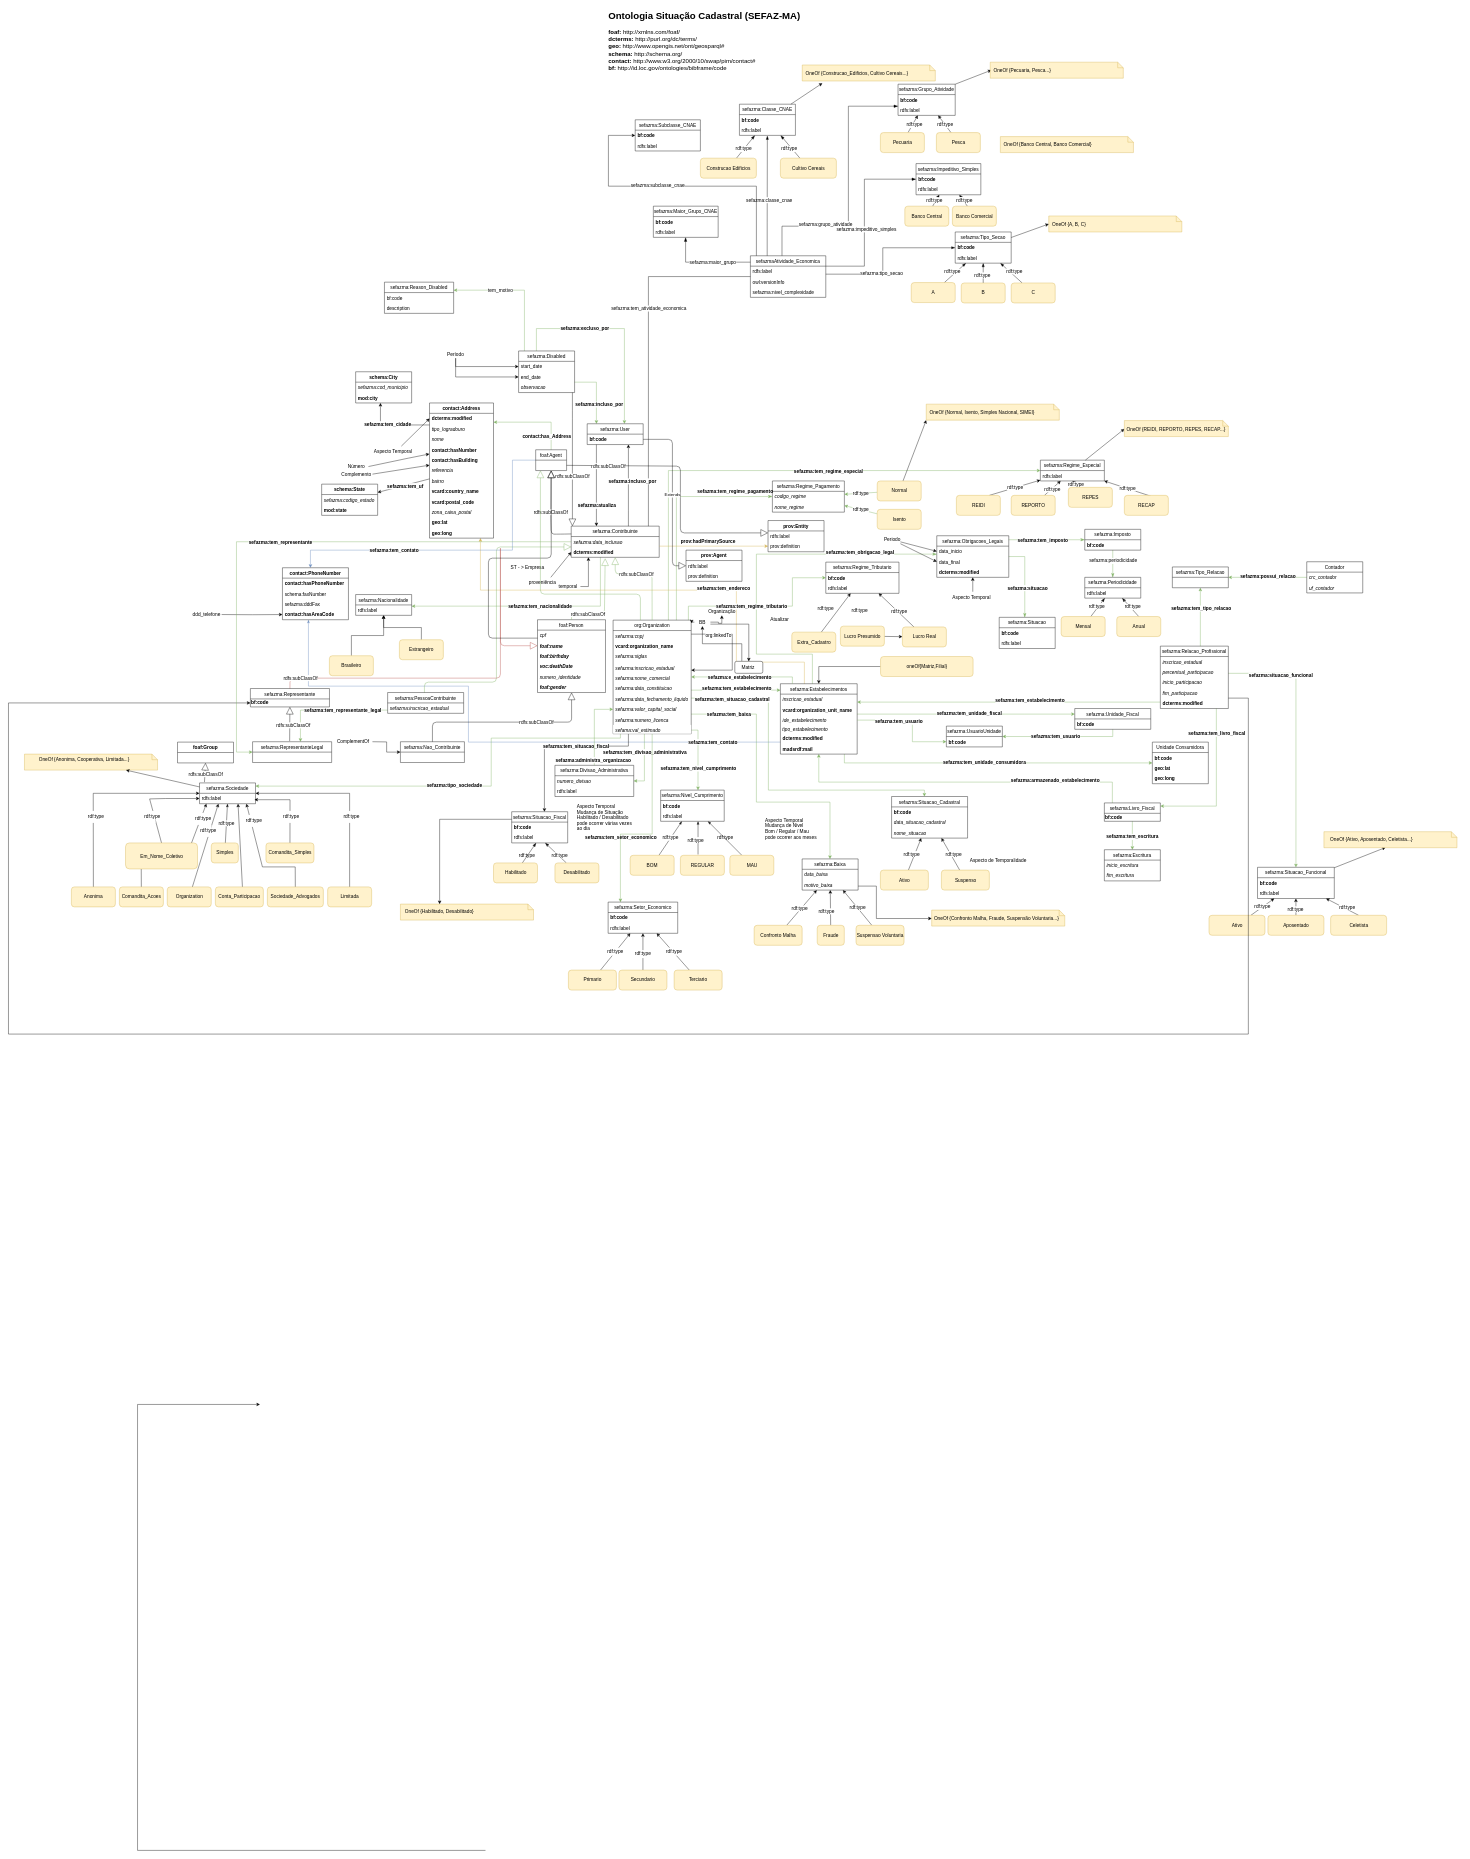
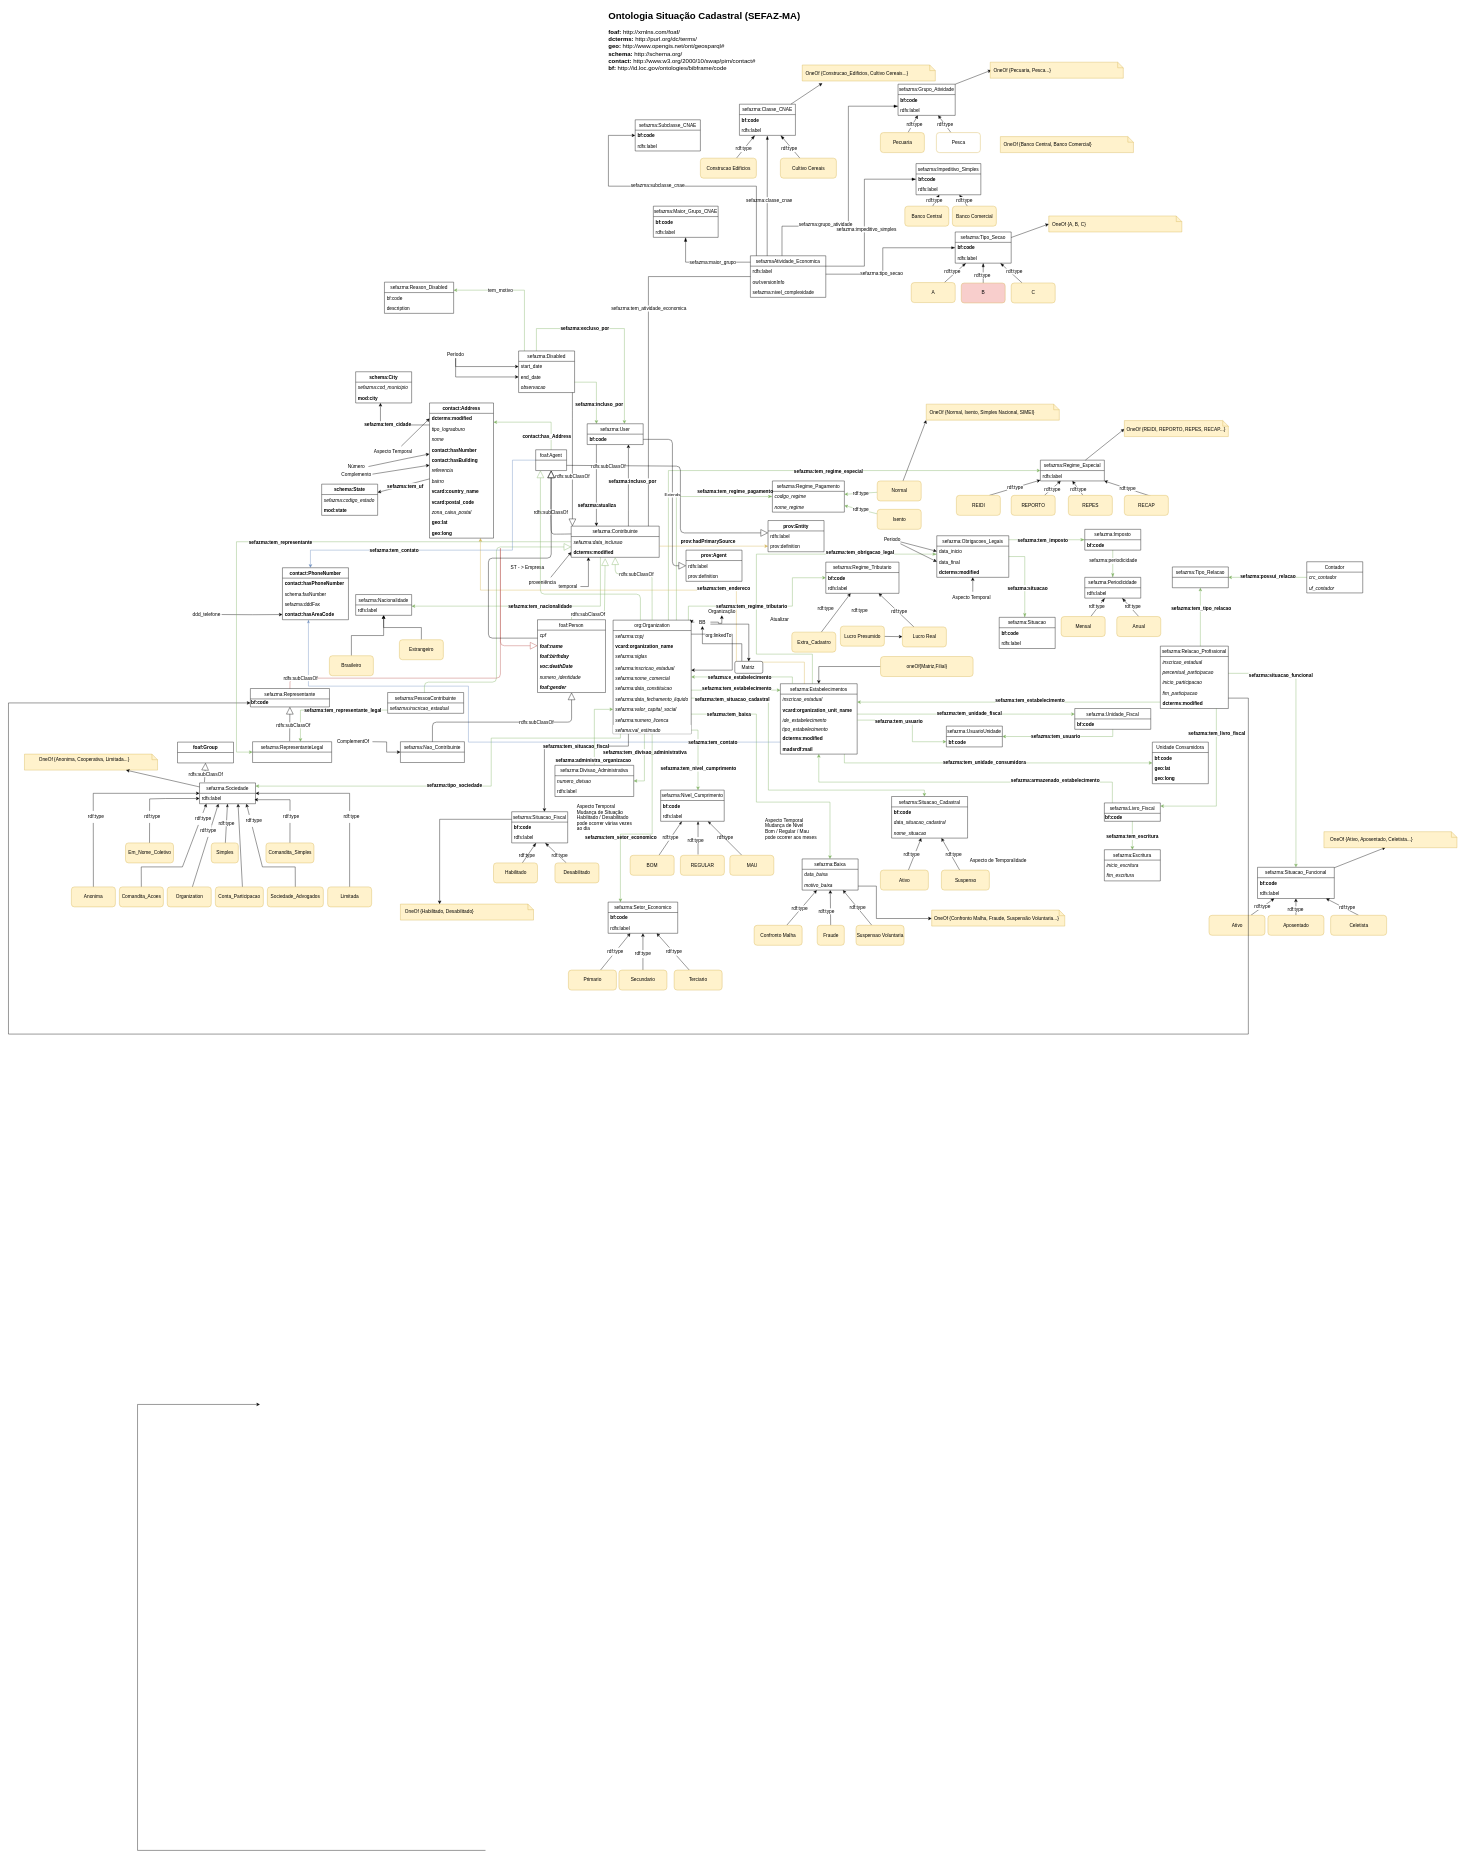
- <mxCell id="144" value="Pesca" style="html=1;fillColor=#fff2cc;strokeColor=#d6b656;rounded=1;" parent="1" vertex="1"><mxGeometry x="2340" y="331" width="110" height="50" as="geometry" /></mxCell>
+ <mxCell id="144" value="Pesca" style="html=1;fillColor=#ffffff;strokeColor=#d6b656;rounded=1;" parent="1" vertex="1"><mxGeometry x="2340" y="331" width="110" height="50" as="geometry" /></mxCell>
- <mxCell id="131" value="B" style="html=1;fillColor=#fff2cc;strokeColor=#d6b656;rounded=1;" parent="1" vertex="1"><mxGeometry x="2402.08" y="707" width="110" height="50" as="geometry" /></mxCell>
+ <mxCell id="131" value="B" style="html=1;fillColor=#f8cecc;strokeColor=#d6b656;rounded=1;" parent="1" vertex="1"><mxGeometry x="2402.08" y="707" width="110" height="50" as="geometry" /></mxCell>
- <mxCell id="127" value="REPES" style="html=1;fillColor=#fff2cc;strokeColor=#d6b656;rounded=1;" parent="1" vertex="1"><mxGeometry x="2670" y="1218" width="110" height="50" as="geometry" /></mxCell>
+ <mxCell id="127" value="REPES" style="html=1;fillColor=#fff2cc;strokeColor=#d6b656;rounded=1;" parent="1" vertex="1"><mxGeometry x="2670" y="1238" width="110" height="50" as="geometry" /></mxCell>
- <mxCell id="176" value="Em_Nome_Coletivo" style="html=1;fillColor=#fff2cc;strokeColor=#d6b656;rounded=1;" parent="1" vertex="1"><mxGeometry x="312.65" y="2107" width="180" height="65" as="geometry" /></mxCell>
+ <mxCell id="176" value="Em_Nome_Coletivo" style="html=1;fillColor=#fff2cc;strokeColor=#d6b656;rounded=1;" parent="1" vertex="1"><mxGeometry x="312.65" y="2107" width="120" height="50" as="geometry" /></mxCell>
